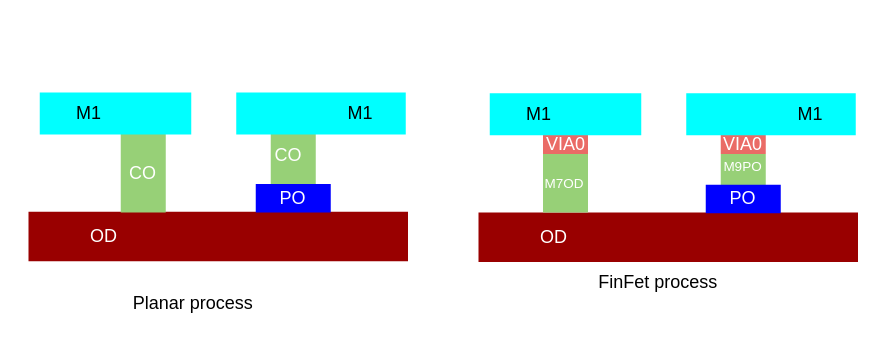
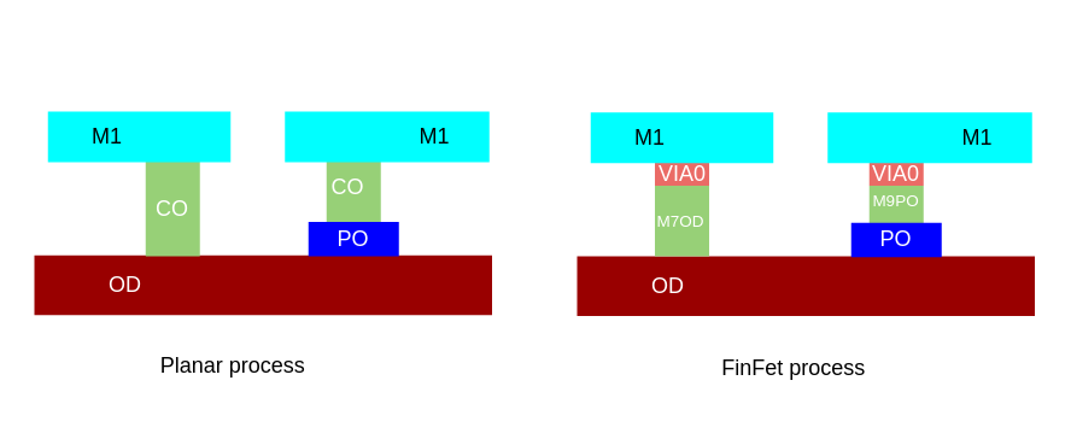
- <mxCell id="27" value="FinFet process" style="text;html=1;strokeColor=none;fillColor=none;align=center;verticalAlign=middle;whiteSpace=wrap;rounded=0;fontColor=#000000;" vertex="1" parent="1"><mxGeometry x="383.25" y="172.5" width="111" height="30" as="geometry" /></mxCell>
+ <mxCell id="27" value="FinFet process" style="text;html=1;strokeColor=none;fillColor=none;align=center;verticalAlign=middle;whiteSpace=wrap;rounded=0;fontColor=#000000;" vertex="1" parent="1"><mxGeometry x="383.25" y="187.5" width="111" height="30" as="geometry" /></mxCell>
